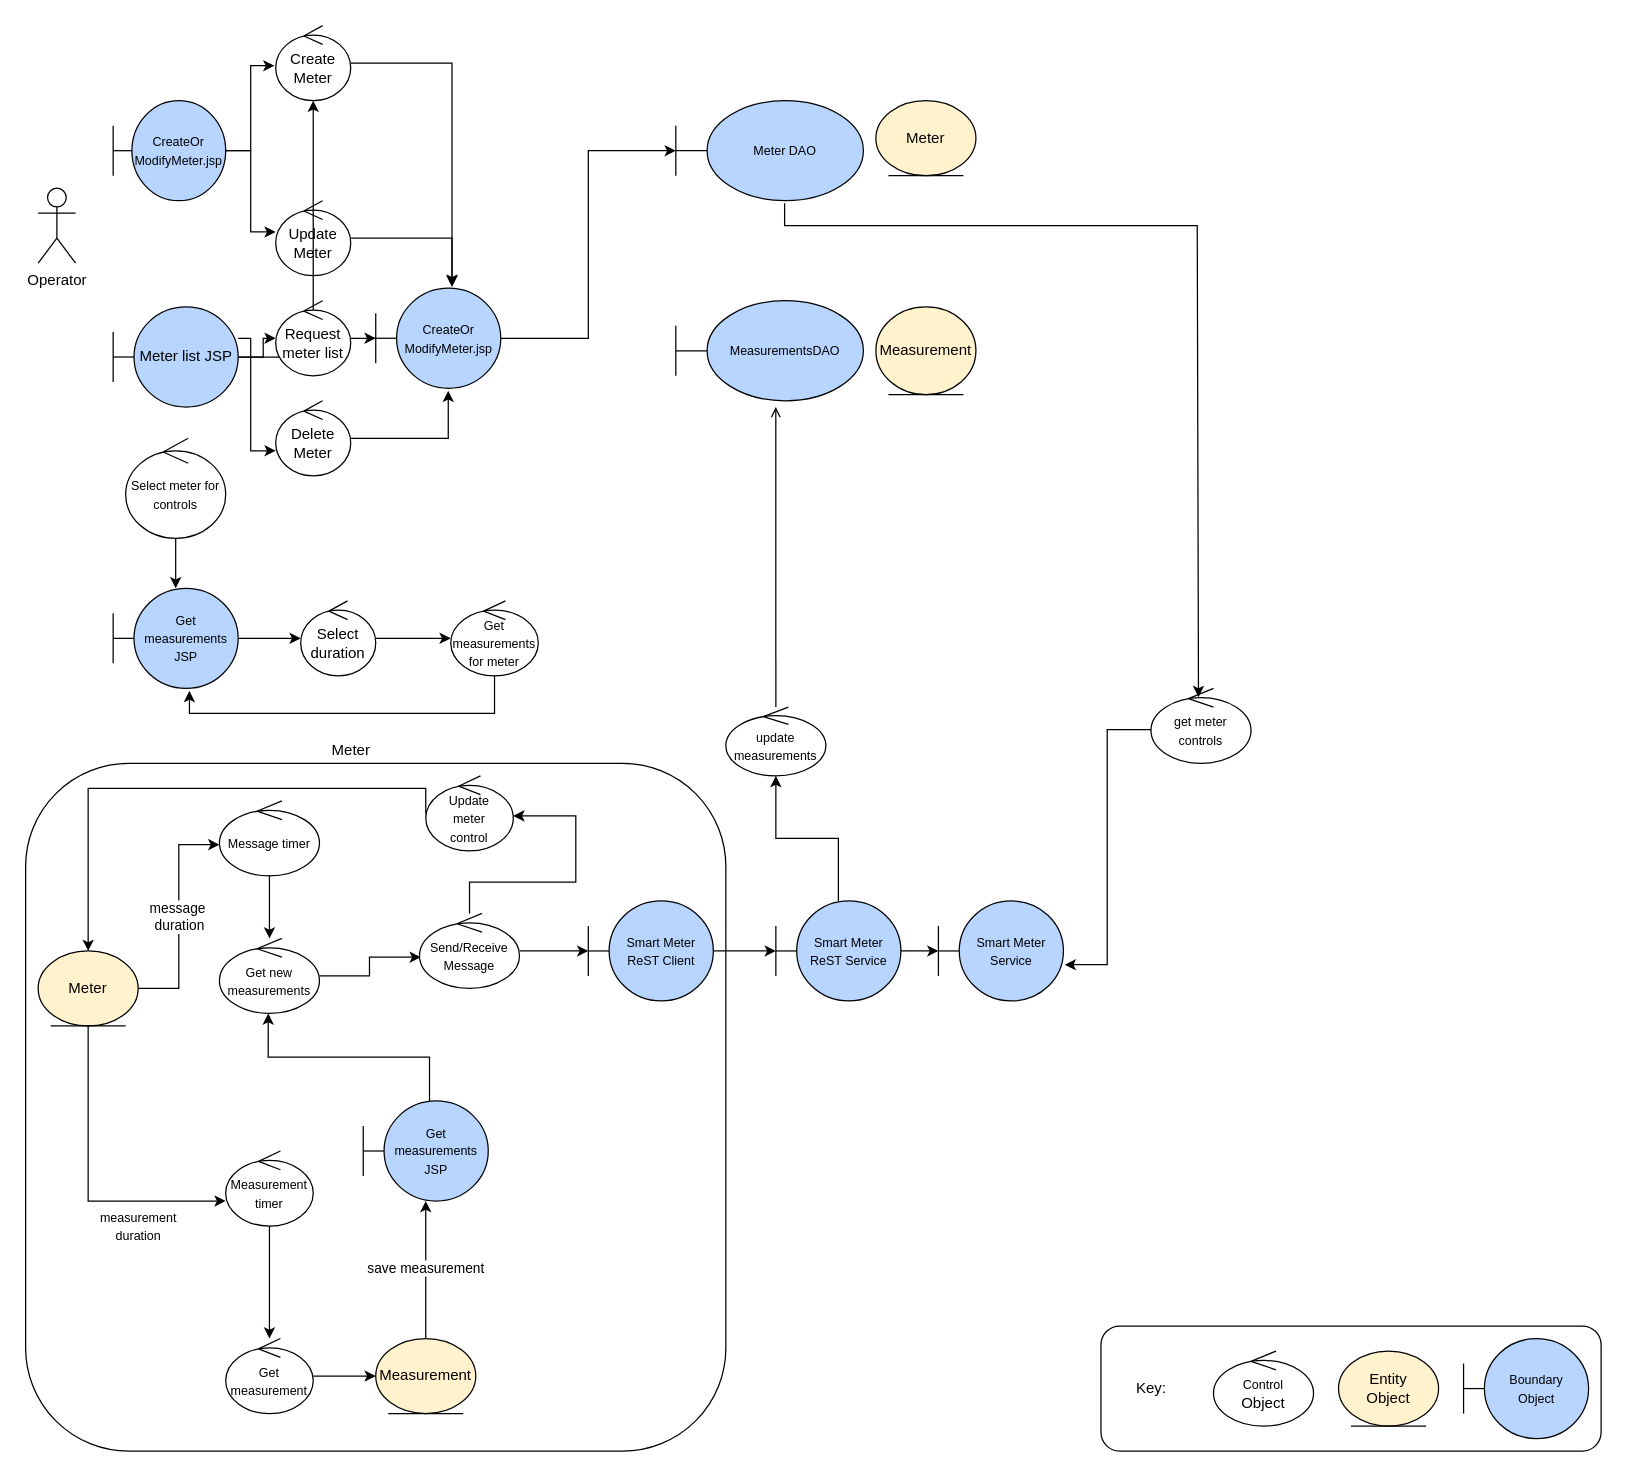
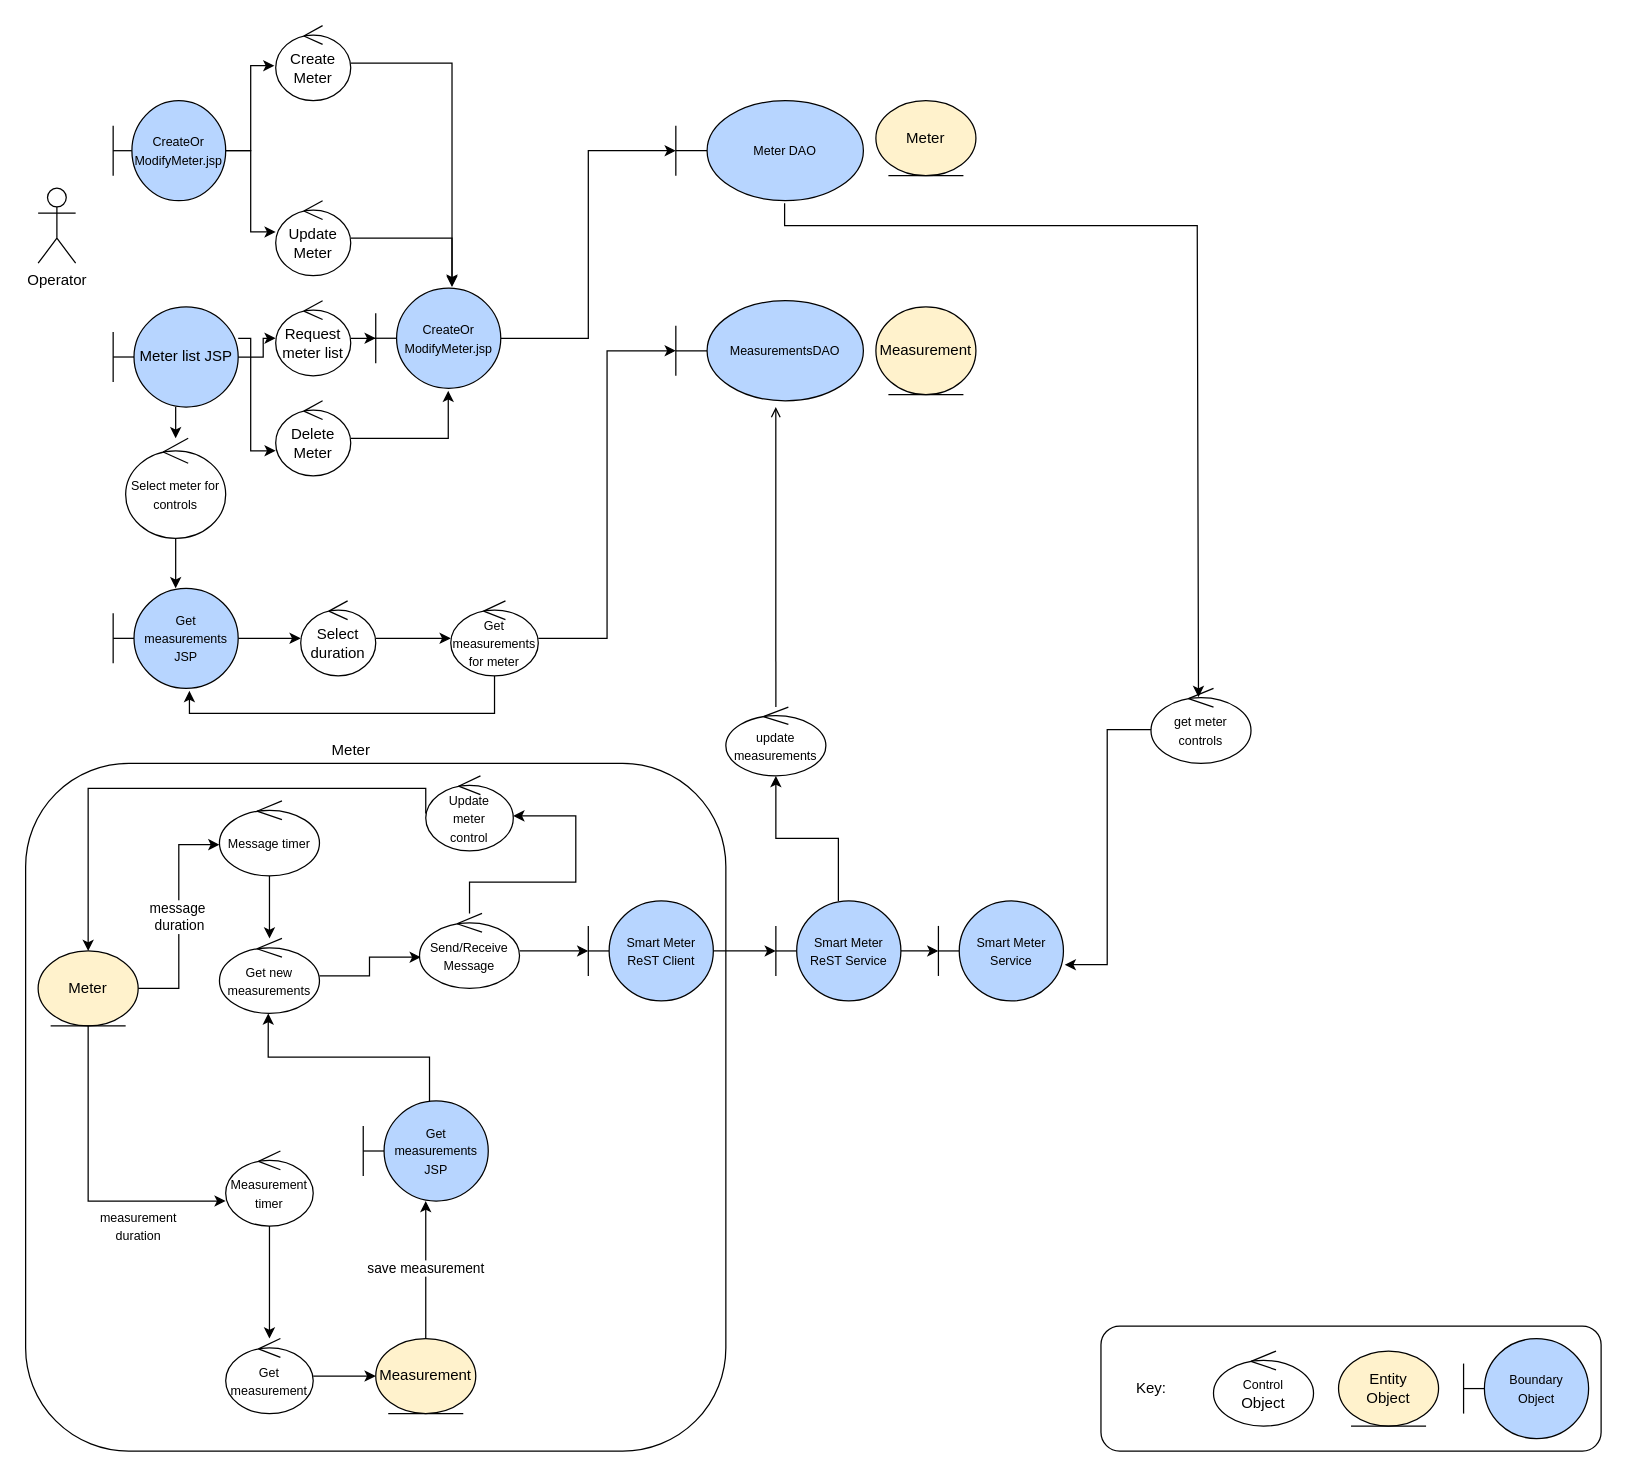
- <mxCell id="14" value="" style="edgeStyle=orthogonalEdgeStyle;rounded=0;orthogonalLoop=1;jettySize=auto;html=1;" edge="1" parent="1" source="15" target="7"><mxGeometry relative="1" as="geometry" /></mxCell>
+ <mxCell id="14" value="" style="edgeStyle=orthogonalEdgeStyle;rounded=0;orthogonalLoop=1;jettySize=auto;html=1;" edge="1" parent="1" source="15" target="24"><mxGeometry relative="1" as="geometry" /></mxCell>
+ <mxCell id="30" style="edgeStyle=orthogonalEdgeStyle;rounded=0;orthogonalLoop=1;jettySize=auto;html=1;entryX=0;entryY=0.5;entryDx=0;entryDy=0;entryPerimeter=0;" edge="1" parent="1" source="31" target="32"><mxGeometry relative="1" as="geometry" /></mxCell>
